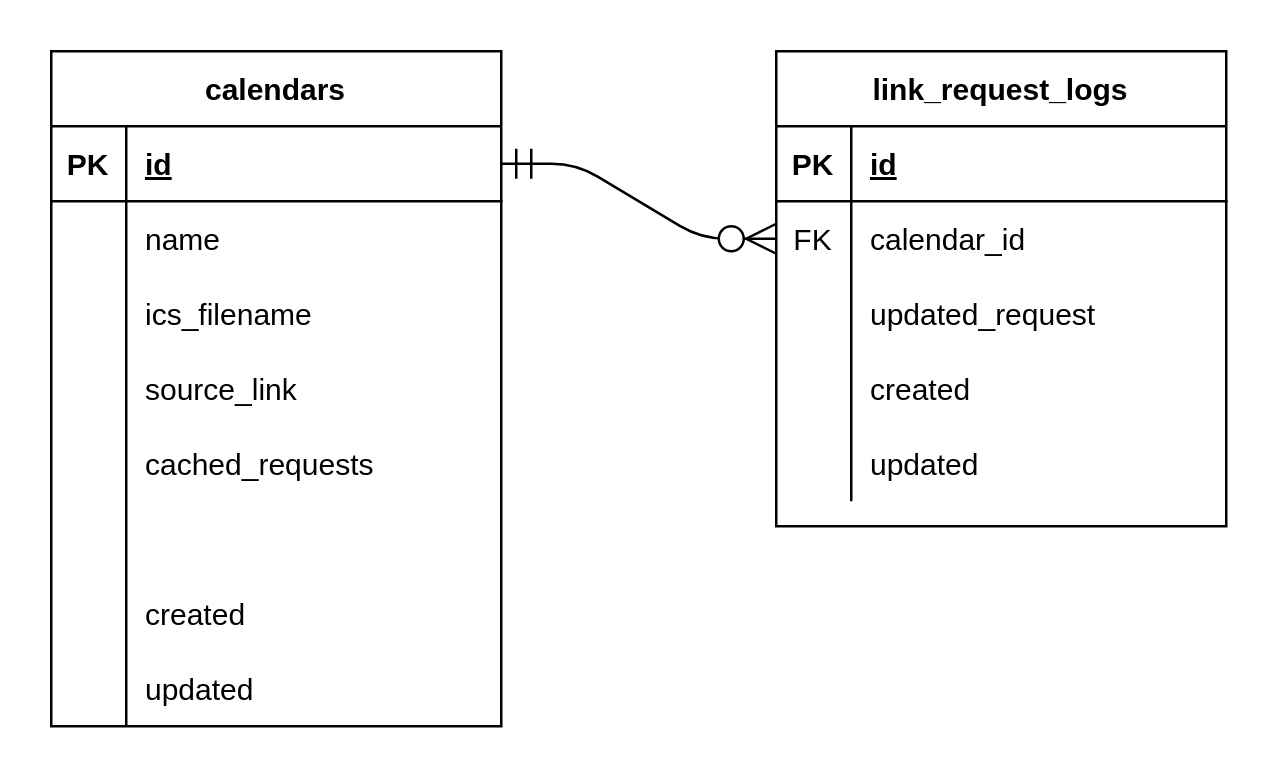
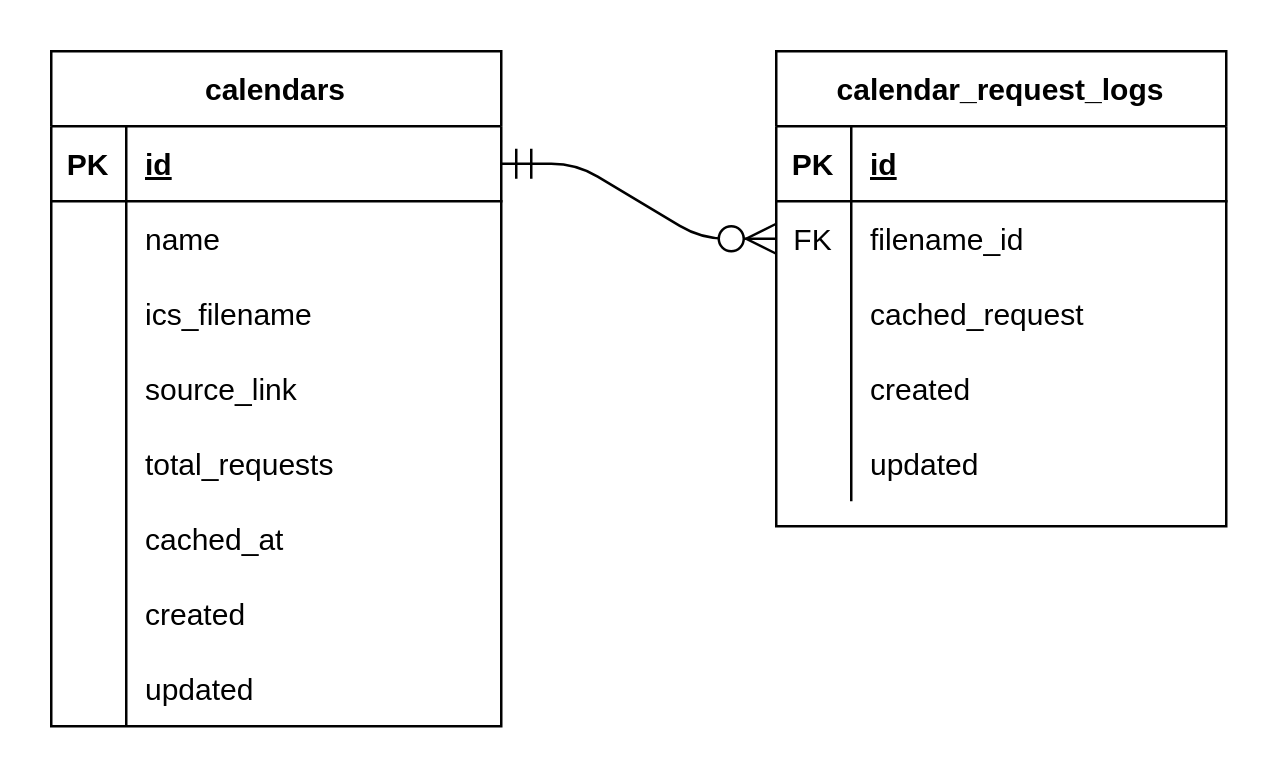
- <mxCell id="28" value="link_request_logs" style="shape=table;startSize=30;container=1;collapsible=1;childLayout=tableLayout;fixedRows=1;rowLines=0;fontStyle=1;align=center;resizeLast=1;" parent="1" vertex="1"><mxGeometry x="310" y="20" width="180" height="190" as="geometry" /></mxCell>
+ <mxCell id="28" value="calendar_request_logs" style="shape=table;startSize=30;container=1;collapsible=1;childLayout=tableLayout;fixedRows=1;rowLines=0;fontStyle=1;align=center;resizeLast=1;" parent="1" vertex="1"><mxGeometry x="310" y="20" width="180" height="190" as="geometry" /></mxCell>
- <mxCell id="34" value="calendar_id" style="shape=partialRectangle;connectable=0;fillColor=none;top=0;left=0;bottom=0;right=0;align=left;spacingLeft=6;overflow=hidden;" parent="32" vertex="1"><mxGeometry x="30" width="150" height="30" as="geometry" /></mxCell>
+ <mxCell id="34" value="filename_id" style="shape=partialRectangle;connectable=0;fillColor=none;top=0;left=0;bottom=0;right=0;align=left;spacingLeft=6;overflow=hidden;" parent="32" vertex="1"><mxGeometry x="30" width="150" height="30" as="geometry" /></mxCell>
- <mxCell id="37" value="updated_request" style="shape=partialRectangle;connectable=0;fillColor=none;top=0;left=0;bottom=0;right=0;align=left;spacingLeft=6;overflow=hidden;" parent="35" vertex="1"><mxGeometry x="30" width="150" height="30" as="geometry" /></mxCell>
+ <mxCell id="37" value="cached_request" style="shape=partialRectangle;connectable=0;fillColor=none;top=0;left=0;bottom=0;right=0;align=left;spacingLeft=6;overflow=hidden;" parent="35" vertex="1"><mxGeometry x="30" width="150" height="30" as="geometry" /></mxCell>
- <mxCell id="17" value="cached_requests" style="shape=partialRectangle;connectable=0;fillColor=none;top=0;left=0;bottom=0;right=0;align=left;spacingLeft=6;overflow=hidden;" parent="15" vertex="1"><mxGeometry x="30" width="150" height="30" as="geometry" /></mxCell>
+ <mxCell id="17" value="total_requests" style="shape=partialRectangle;connectable=0;fillColor=none;top=0;left=0;bottom=0;right=0;align=left;spacingLeft=6;overflow=hidden;" parent="15" vertex="1"><mxGeometry x="30" width="150" height="30" as="geometry" /></mxCell>
+ <mxCell id="20" value="cached_at" style="shape=partialRectangle;connectable=0;fillColor=none;top=0;left=0;bottom=0;right=0;align=left;spacingLeft=6;overflow=hidden;" parent="18" vertex="1"><mxGeometry x="30" width="150" height="30" as="geometry" /></mxCell>
